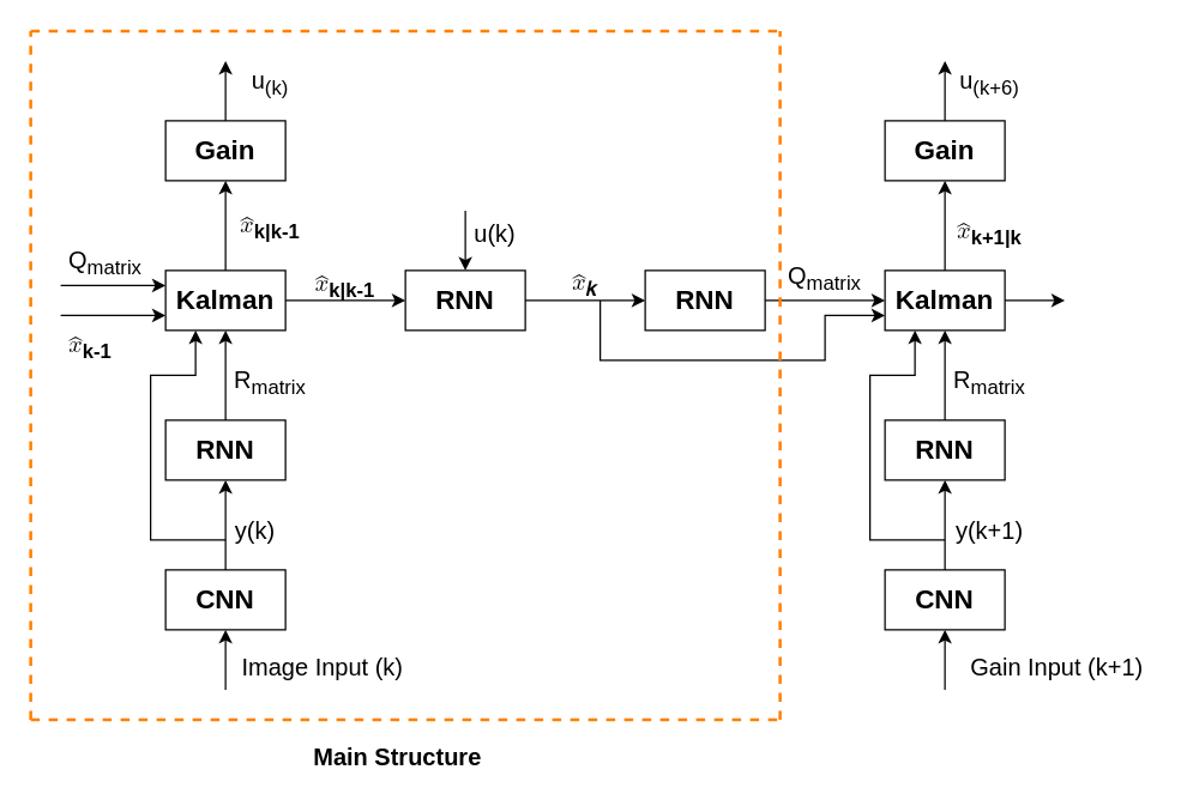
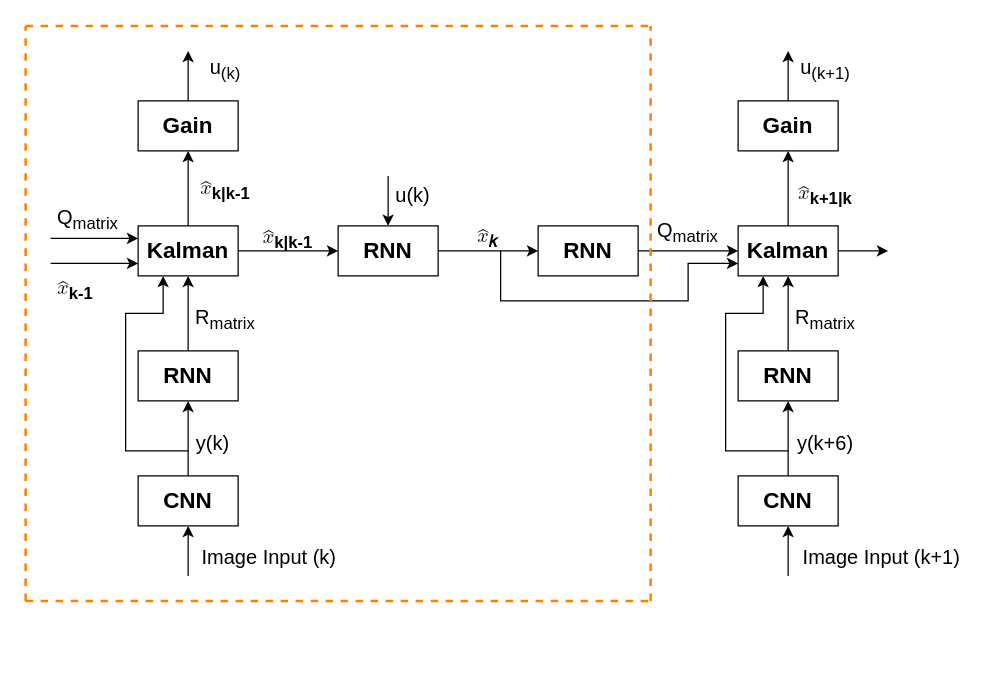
- <mxCell id="44" value="&lt;font face=&quot;Helvetica&quot; style=&quot;font-size: 16px;&quot;&gt;u&lt;sub style=&quot;&quot;&gt;(k+6)&lt;/sub&gt;&lt;/font&gt;" style="text;html=1;align=center;verticalAlign=middle;whiteSpace=wrap;rounded=0;" vertex="1" parent="1"><mxGeometry x="630" y="40" width="60" height="30" as="geometry" /></mxCell>
+ <mxCell id="44" value="&lt;font face=&quot;Helvetica&quot; style=&quot;font-size: 16px;&quot;&gt;u&lt;sub style=&quot;&quot;&gt;(k+1)&lt;/sub&gt;&lt;/font&gt;" style="text;html=1;align=center;verticalAlign=middle;whiteSpace=wrap;rounded=0;" vertex="1" parent="1"><mxGeometry x="630" y="40" width="60" height="30" as="geometry" /></mxCell>
- <mxCell id="43" value="&lt;font style=&quot;font-size: 16px;&quot;&gt;y(k+1)&lt;/font&gt;" style="text;html=1;align=center;verticalAlign=middle;whiteSpace=wrap;rounded=0;" vertex="1" parent="1"><mxGeometry x="630" y="339" width="60" height="30" as="geometry" /></mxCell>
+ <mxCell id="43" value="&lt;font style=&quot;font-size: 16px;&quot;&gt;y(k+6)&lt;/font&gt;" style="text;html=1;align=center;verticalAlign=middle;whiteSpace=wrap;rounded=0;" vertex="1" parent="1"><mxGeometry x="630" y="339" width="60" height="30" as="geometry" /></mxCell>
- <mxCell id="47" value="&lt;font style=&quot;font-size: 16px;&quot;&gt;Gain Input (k+1)&lt;/font&gt;" style="text;html=1;align=center;verticalAlign=middle;whiteSpace=wrap;rounded=0;" vertex="1" parent="1"><mxGeometry x="640" y="430" width="130" height="30" as="geometry" /></mxCell>
+ <mxCell id="47" value="&lt;font style=&quot;font-size: 16px;&quot;&gt;Image Input (k+1)&lt;/font&gt;" style="text;html=1;align=center;verticalAlign=middle;whiteSpace=wrap;rounded=0;" vertex="1" parent="1"><mxGeometry x="640" y="430" width="130" height="30" as="geometry" /></mxCell>
- <mxCell id="52" value="&lt;b&gt;&lt;font style=&quot;font-size: 16px;&quot;&gt;Main Structure&lt;/font&gt;&lt;/b&gt;" style="text;html=1;align=center;verticalAlign=middle;whiteSpace=wrap;rounded=0;" vertex="1" parent="1"><mxGeometry x="170" y="490" width="190" height="30" as="geometry" /></mxCell>
